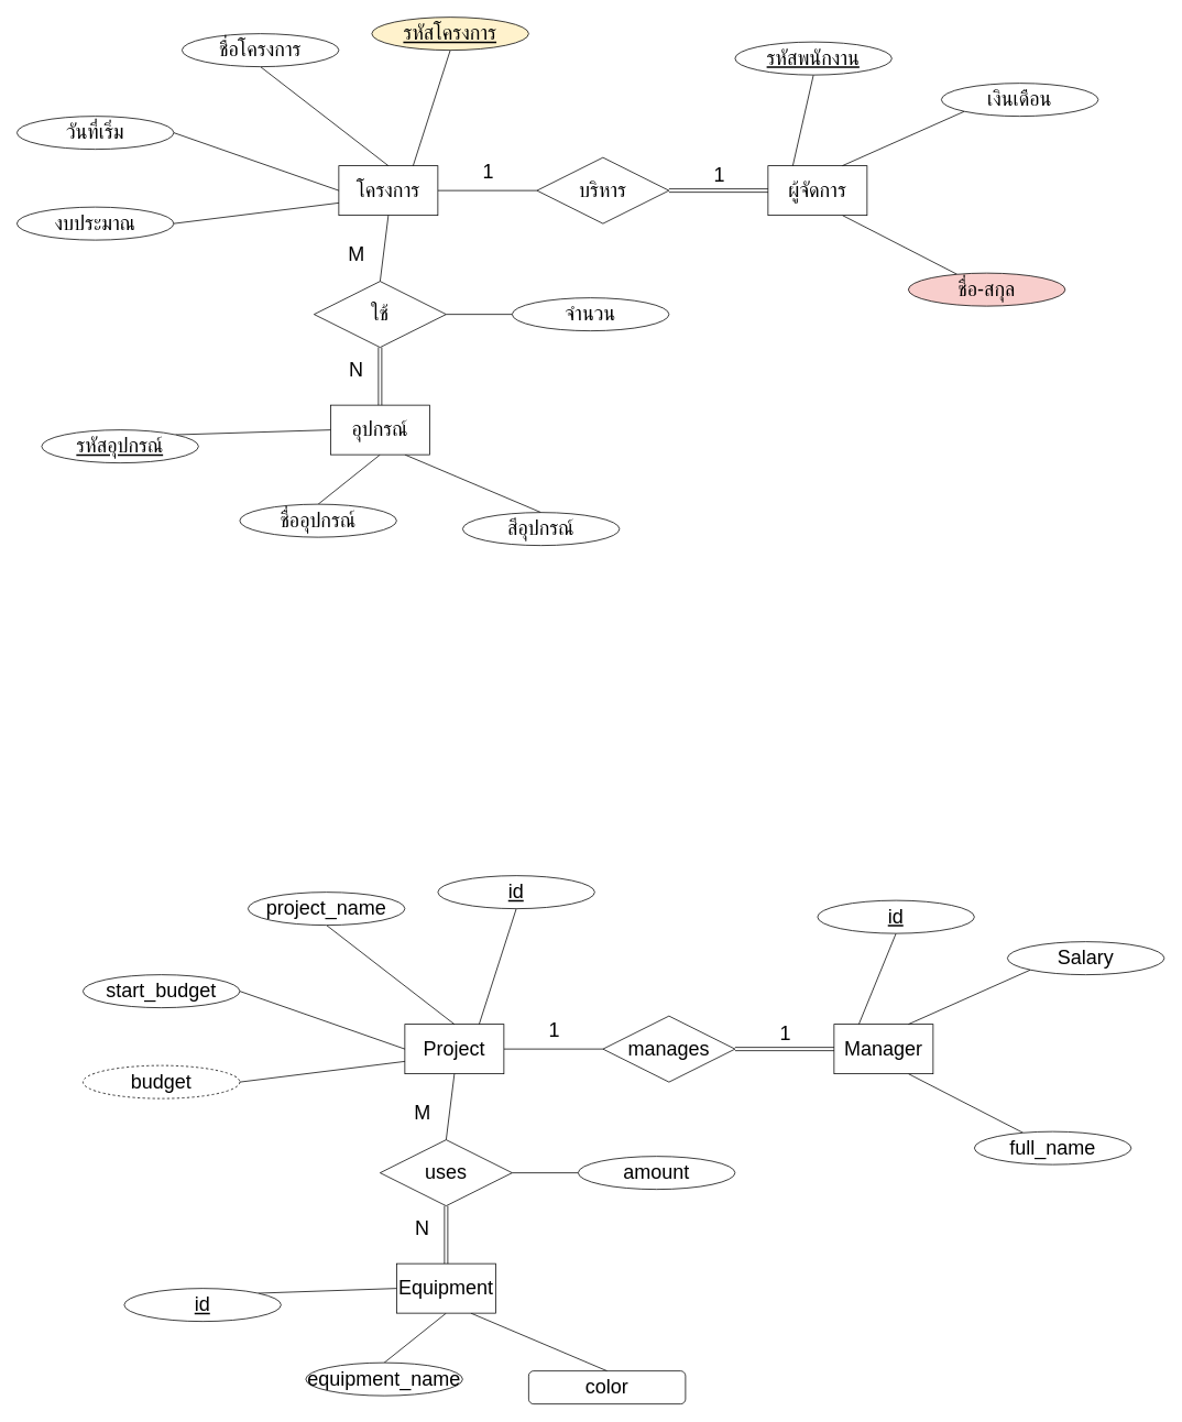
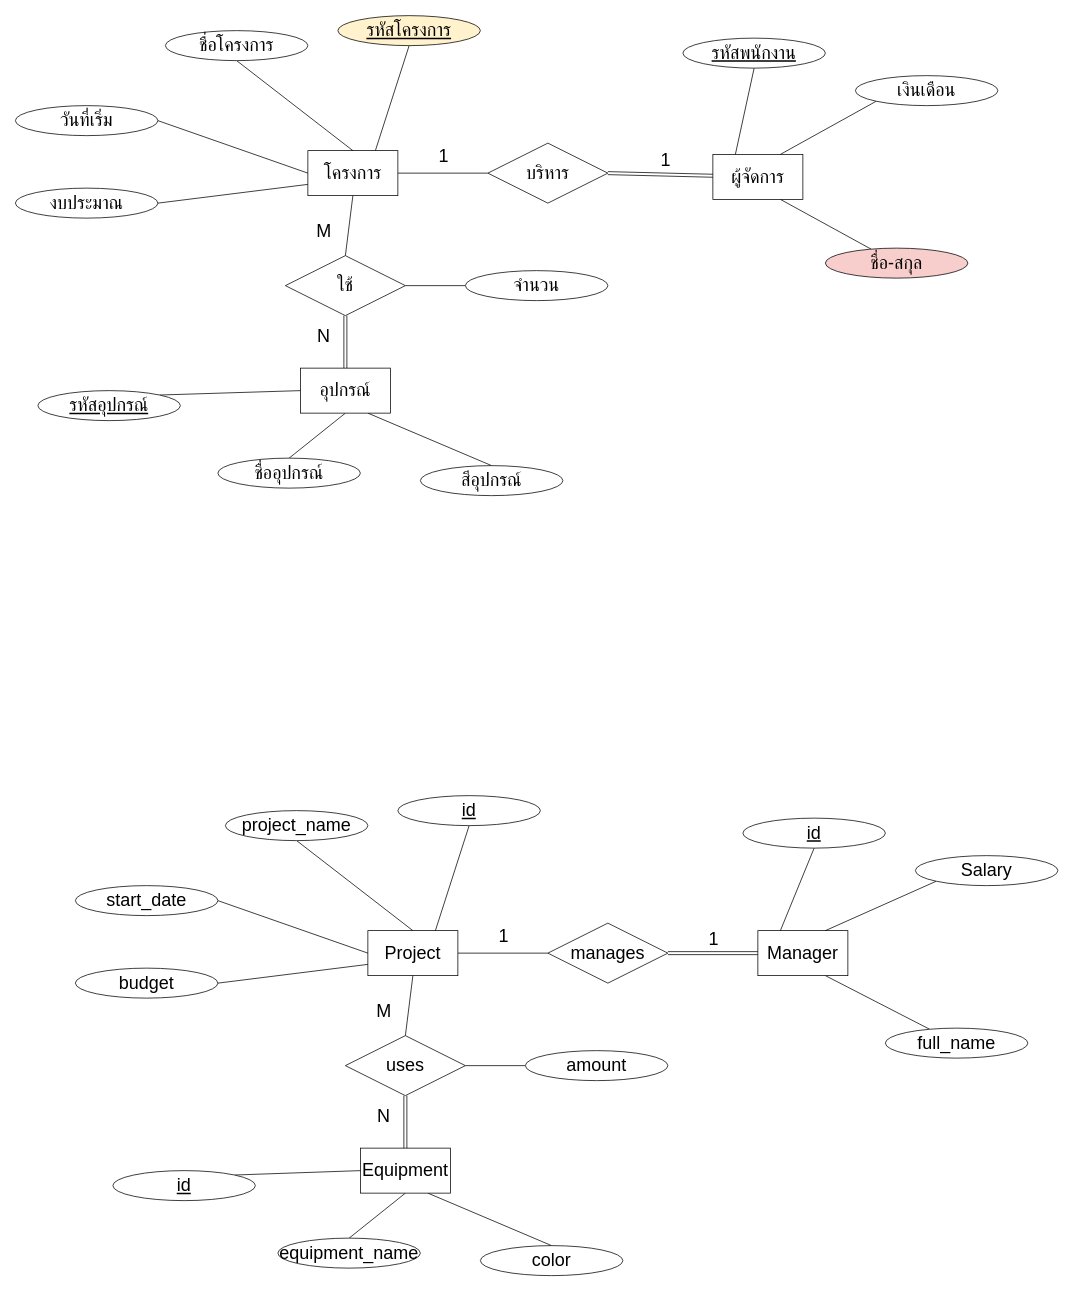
- <mxCell id="14" value="&lt;font style=&quot;font-size: 24px&quot;&gt;&lt;u&gt;รหัสพนักงาน&lt;/u&gt;&lt;/font&gt;" style="ellipse;whiteSpace=wrap;html=1;" parent="1" vertex="1"><mxGeometry x="890" y="50" width="190" height="40" as="geometry" /></mxCell>
+ <mxCell id="14" value="&lt;font style=&quot;font-size: 24px&quot;&gt;&lt;u&gt;รหัสพนักงาน&lt;/u&gt;&lt;/font&gt;" style="ellipse;whiteSpace=wrap;html=1;" parent="1" vertex="1"><mxGeometry x="910" y="50" width="190" height="40" as="geometry" /></mxCell>
- <mxCell id="5" value="&lt;font style=&quot;font-size: 24px&quot;&gt;ผู้จัดการ&lt;/font&gt;" style="rounded=0;whiteSpace=wrap;html=1;" parent="1" vertex="1"><mxGeometry x="930" y="200" width="120" height="60" as="geometry" /></mxCell>
+ <mxCell id="5" value="&lt;font style=&quot;font-size: 24px&quot;&gt;ผู้จัดการ&lt;/font&gt;" style="rounded=0;whiteSpace=wrap;html=1;" parent="1" vertex="1"><mxGeometry x="950" y="205" width="120" height="60" as="geometry" /></mxCell>
- <mxCell id="56" value="&lt;font style=&quot;font-size: 24px&quot;&gt;start_budget&lt;/font&gt;" style="ellipse;whiteSpace=wrap;html=1;" vertex="1" parent="1"><mxGeometry x="100" y="1180" width="190" height="40" as="geometry" /></mxCell>
+ <mxCell id="56" value="&lt;font style=&quot;font-size: 24px&quot;&gt;start_date&lt;/font&gt;" style="ellipse;whiteSpace=wrap;html=1;" vertex="1" parent="1"><mxGeometry x="100" y="1180" width="190" height="40" as="geometry" /></mxCell>
- <mxCell id="58" value="&lt;font style=&quot;font-size: 24px&quot;&gt;budget&lt;/font&gt;" style="ellipse;whiteSpace=wrap;html=1;dashed=1;" vertex="1" parent="1"><mxGeometry x="100" y="1290" width="190" height="40" as="geometry" /></mxCell>
+ <mxCell id="58" value="&lt;font style=&quot;font-size: 24px&quot;&gt;budget&lt;/font&gt;" style="ellipse;whiteSpace=wrap;html=1;" vertex="1" parent="1"><mxGeometry x="100" y="1290" width="190" height="40" as="geometry" /></mxCell>
- <mxCell id="64" value="&lt;font style=&quot;font-size: 24px&quot;&gt;color&lt;/font&gt;" style="whiteSpace=wrap;html=1;rounded=1;" vertex="1" parent="1"><mxGeometry x="640" y="1660" width="190" height="40" as="geometry" /></mxCell>
+ <mxCell id="64" value="&lt;font style=&quot;font-size: 24px&quot;&gt;color&lt;/font&gt;" style="ellipse;whiteSpace=wrap;html=1;" vertex="1" parent="1"><mxGeometry x="640" y="1660" width="190" height="40" as="geometry" /></mxCell>
